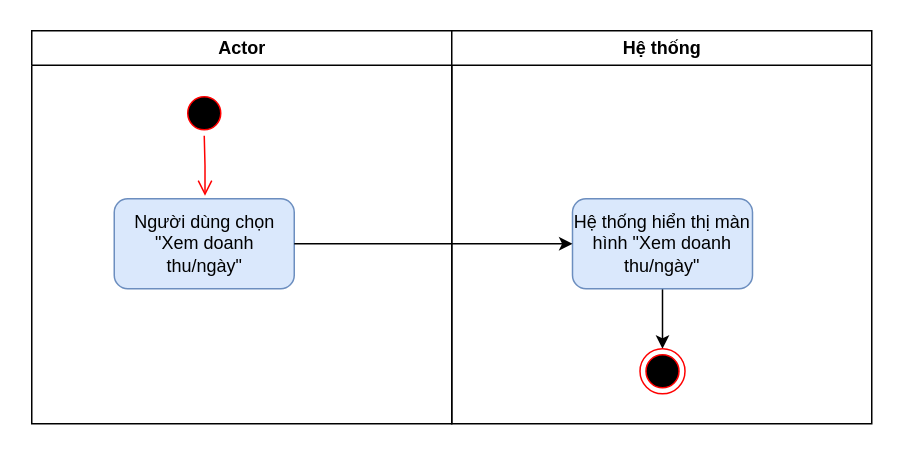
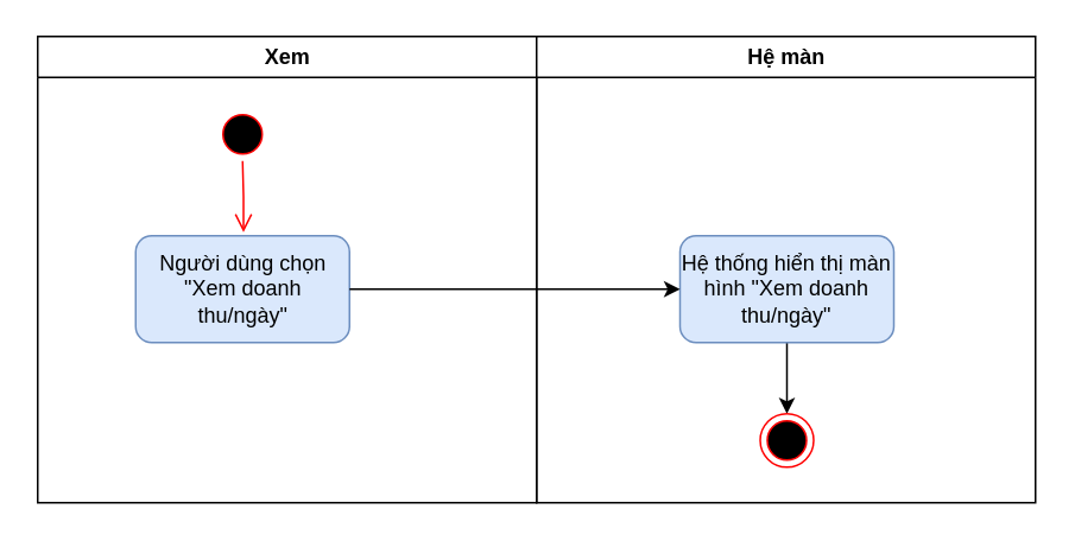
- <mxCell id="2" value="Actor" style="swimlane;whiteSpace=wrap" parent="1" vertex="1"><mxGeometry x="20.5" y="20" width="280" height="262" as="geometry" /></mxCell>
+ <mxCell id="2" value="Xem" style="swimlane;whiteSpace=wrap" parent="1" vertex="1"><mxGeometry x="20.5" y="20" width="280" height="262" as="geometry" /></mxCell>
- <mxCell id="6" value="Hệ thống" style="swimlane;whiteSpace=wrap" parent="1" vertex="1"><mxGeometry x="300.5" y="20" width="280" height="262" as="geometry" /></mxCell>
+ <mxCell id="6" value="Hệ màn" style="swimlane;whiteSpace=wrap" parent="1" vertex="1"><mxGeometry x="300.5" y="20" width="280" height="262" as="geometry" /></mxCell>
